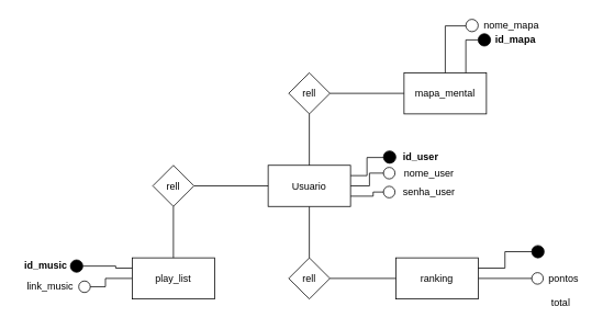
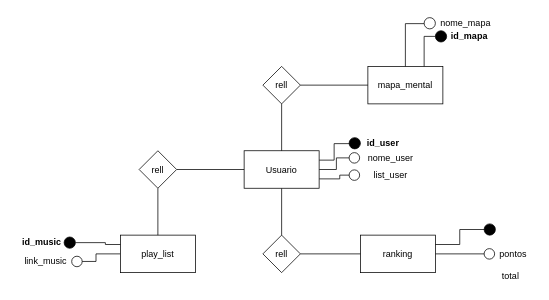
- <mxCell id="10" value="senha_user" style="text;html=1;align=center;verticalAlign=middle;resizable=0;points=[];autosize=1;strokeColor=none;fillColor=none;" vertex="1" parent="1"><mxGeometry x="480" y="223" width="80" height="20" as="geometry" /></mxCell>
+ <mxCell id="10" value="list_user" style="text;html=1;align=center;verticalAlign=middle;resizable=0;points=[];autosize=1;strokeColor=none;fillColor=none;" vertex="1" parent="1"><mxGeometry x="480" y="223" width="80" height="20" as="geometry" /></mxCell>
